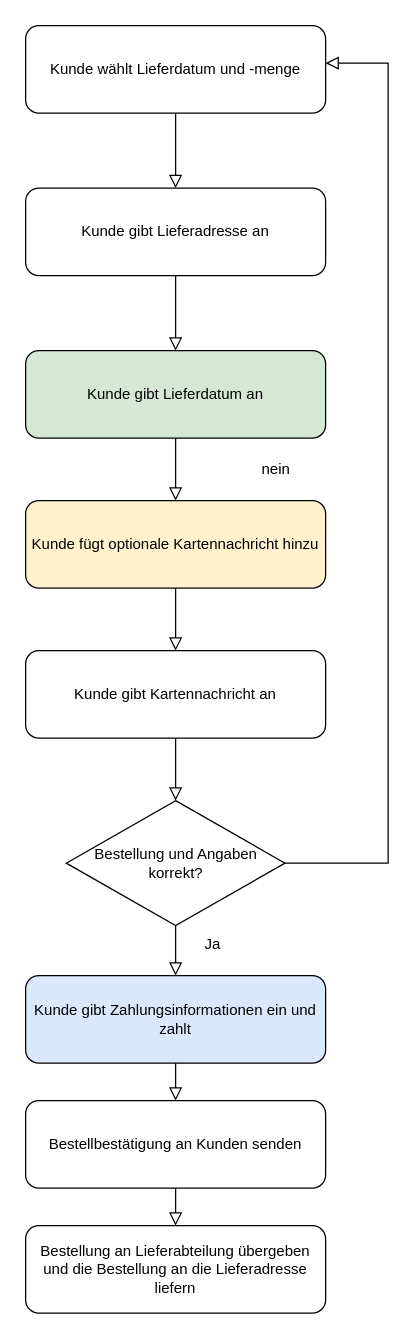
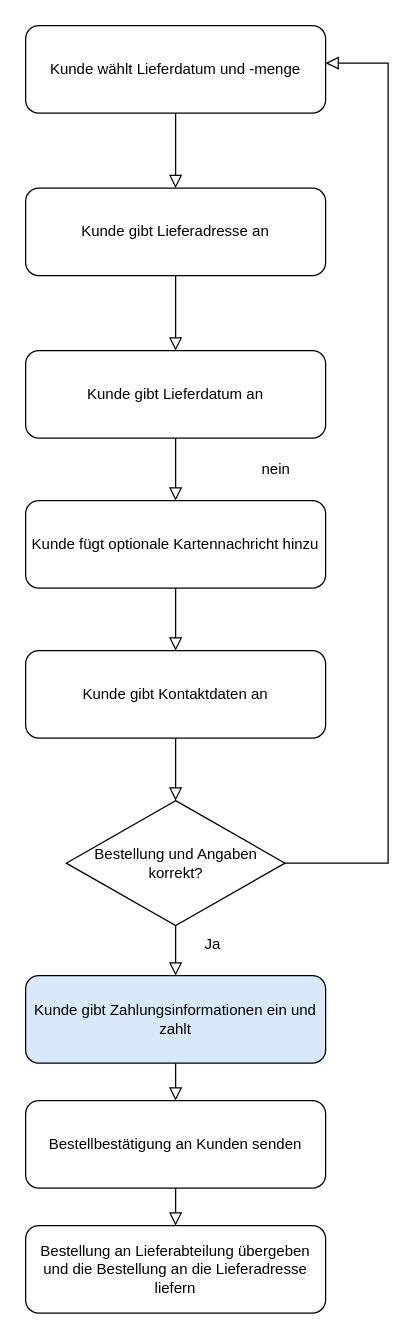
- <mxCell id="6" value="Kunde gibt Lieferdatum an" style="rounded=1;whiteSpace=wrap;html=1;fontFamily=Helvetica;fillColor=#d5e8d4;" vertex="1" parent="1"><mxGeometry x="20" y="280" width="240" height="70" as="geometry" /></mxCell>
+ <mxCell id="6" value="Kunde gibt Lieferdatum an" style="rounded=1;whiteSpace=wrap;html=1;fontFamily=Helvetica;" vertex="1" parent="1"><mxGeometry x="20" y="280" width="240" height="70" as="geometry" /></mxCell>
- <mxCell id="8" value="Kunde fügt optionale Kartennachricht hinzu" style="rounded=1;whiteSpace=wrap;html=1;fontFamily=Helvetica;fillColor=#fff2cc;" vertex="1" parent="1"><mxGeometry x="20" y="400" width="240" height="70" as="geometry" /></mxCell>
+ <mxCell id="8" value="Kunde fügt optionale Kartennachricht hinzu" style="rounded=1;whiteSpace=wrap;html=1;fontFamily=Helvetica;" vertex="1" parent="1"><mxGeometry x="20" y="400" width="240" height="70" as="geometry" /></mxCell>
- <mxCell id="10" value="Kunde gibt Kartennachricht an" style="rounded=1;whiteSpace=wrap;html=1;fontFamily=Helvetica;" vertex="1" parent="1"><mxGeometry x="20" y="520" width="240" height="70" as="geometry" /></mxCell>
+ <mxCell id="10" value="Kunde gibt Kontaktdaten an" style="rounded=1;whiteSpace=wrap;html=1;fontFamily=Helvetica;" vertex="1" parent="1"><mxGeometry x="20" y="520" width="240" height="70" as="geometry" /></mxCell>
